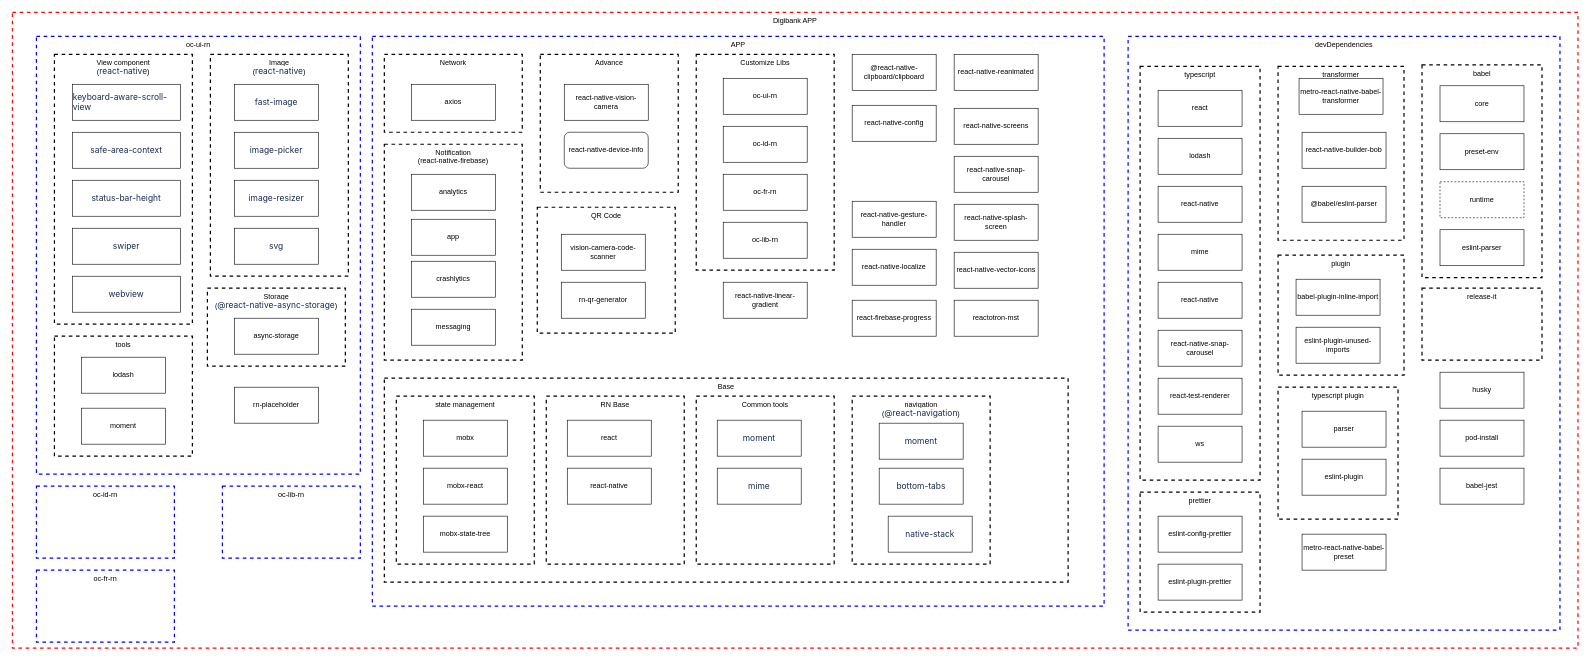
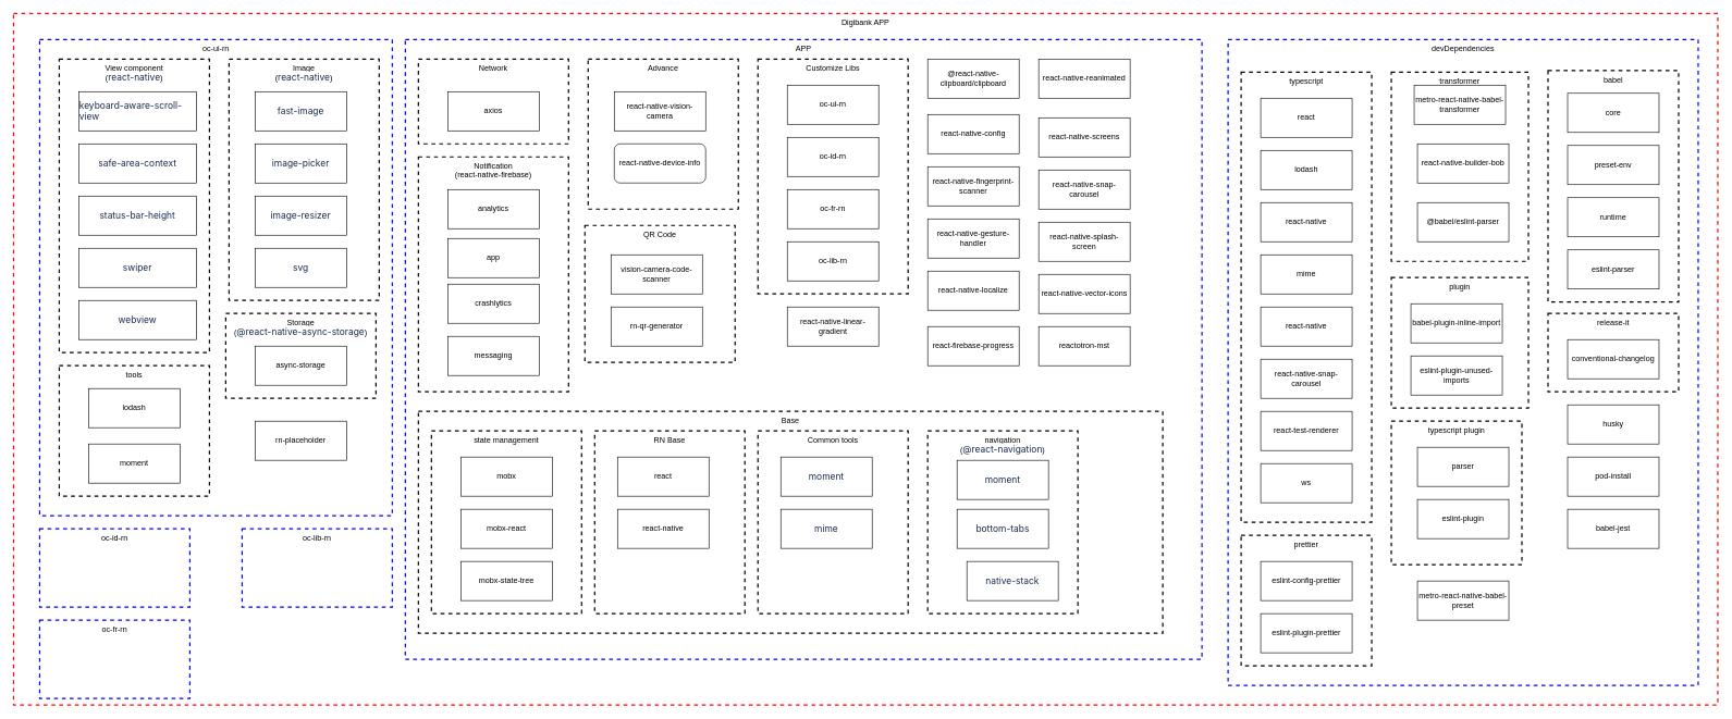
+ <mxCell id="94" value="react-native-fingerprint-scanner&lt;span style=&quot;&quot;&gt; &lt;/span&gt;" style="rounded=0;whiteSpace=wrap;html=1;fontColor=#000000;fillColor=none;" vertex="1" parent="1"><mxGeometry x="1420" y="255" width="140" height="60" as="geometry" /></mxCell>
- <mxCell id="67" value="runtime" style="rounded=0;whiteSpace=wrap;html=1;fontColor=#000000;fillColor=none;dashed=1;" vertex="1" parent="1"><mxGeometry x="2400" y="302.5" width="140" height="60" as="geometry" /></mxCell>
+ <mxCell id="67" value="runtime" style="rounded=0;whiteSpace=wrap;html=1;fontColor=#000000;fillColor=none;" vertex="1" parent="1"><mxGeometry x="2400" y="302.5" width="140" height="60" as="geometry" /></mxCell>
+ <mxCell id="61" value="conventional-changelog" style="rounded=0;whiteSpace=wrap;html=1;fontColor=#000000;fillColor=none;" vertex="1" parent="1"><mxGeometry x="2400" y="520" width="140" height="60" as="geometry" /></mxCell>
